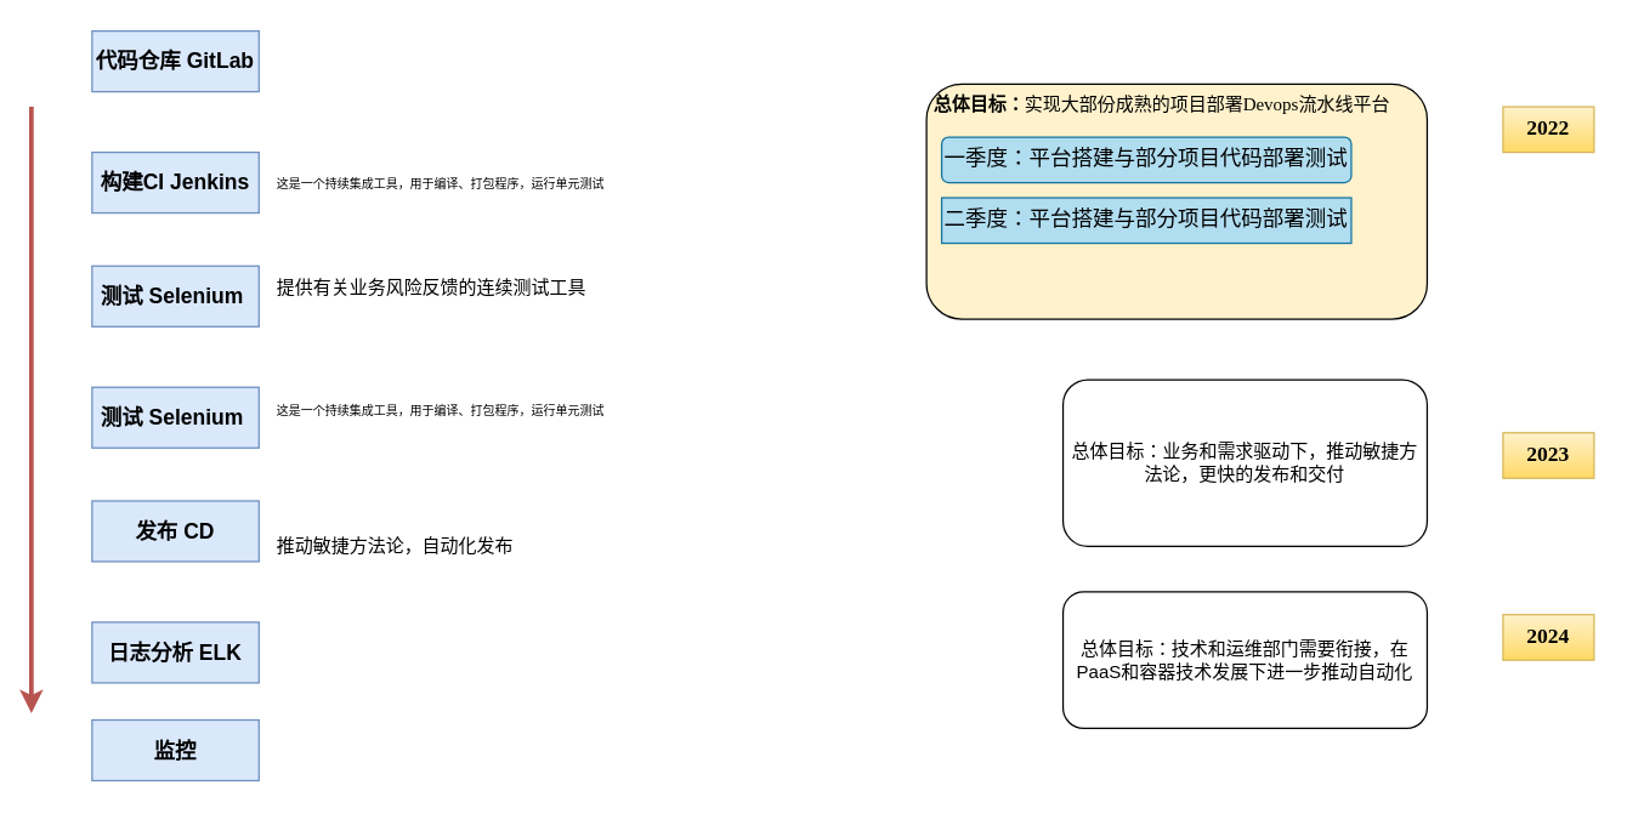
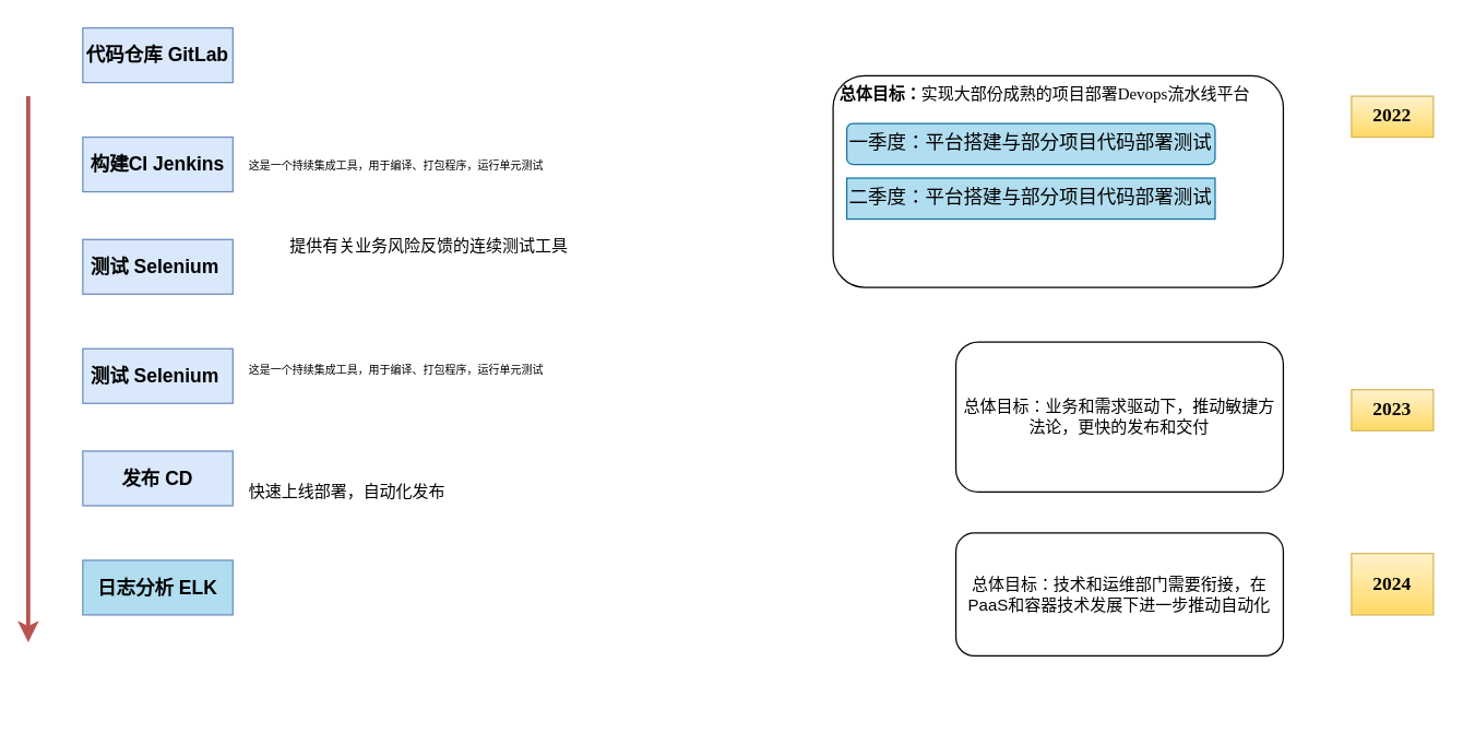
- <mxCell id="14" value="&lt;b&gt;&amp;nbsp;总体目标：&lt;/b&gt;实现大部份成熟的项目部署Devops流水线平台" style="rounded=1;whiteSpace=wrap;html=1;fontFamily=Verdana;fontSize=12;align=left;horizontal=1;verticalAlign=top;fillColor=#fff2cc;" vertex="1" parent="1"><mxGeometry x="610" y="55" width="330" height="155" as="geometry" /></mxCell>
+ <mxCell id="14" value="&lt;b&gt;&amp;nbsp;总体目标：&lt;/b&gt;实现大部份成熟的项目部署Devops流水线平台" style="rounded=1;whiteSpace=wrap;html=1;fontFamily=Verdana;fontSize=12;align=left;horizontal=1;verticalAlign=top;" vertex="1" parent="1"><mxGeometry x="610" y="55" width="330" height="155" as="geometry" /></mxCell>
- <mxCell id="7" value="&lt;span style=&quot;font-family: &amp;#34;verdana&amp;#34; , &amp;#34;arial&amp;#34; , &amp;#34;helvetica&amp;#34; , sans-serif ; text-indent: 5px ; background-color: rgb(255 , 255 , 255)&quot;&gt;&lt;font style=&quot;font-size: 12px&quot;&gt;提供有关业务风险反馈的连续测试工具&lt;/font&gt;&lt;/span&gt;" style="text;html=1;strokeColor=none;fillColor=none;align=left;verticalAlign=middle;whiteSpace=wrap;rounded=0;" vertex="1" parent="1"><mxGeometry x="180" y="175" width="220" height="30" as="geometry" /></mxCell>
+ <mxCell id="7" value="&lt;span style=&quot;font-family: &amp;#34;verdana&amp;#34; , &amp;#34;arial&amp;#34; , &amp;#34;helvetica&amp;#34; , sans-serif ; text-indent: 5px ; background-color: rgb(255 , 255 , 255)&quot;&gt;&lt;font style=&quot;font-size: 12px&quot;&gt;提供有关业务风险反馈的连续测试工具&lt;/font&gt;&lt;/span&gt;" style="text;html=1;strokeColor=none;fillColor=none;align=left;verticalAlign=middle;whiteSpace=wrap;rounded=0;" vertex="1" parent="1"><mxGeometry x="210" y="165" width="220" height="30" as="geometry" /></mxCell>
- <mxCell id="11" value="&lt;span style=&quot;font-family: &amp;#34;verdana&amp;#34; , &amp;#34;arial&amp;#34; , &amp;#34;helvetica&amp;#34; , sans-serif ; text-indent: 5px ; background-color: rgb(255 , 255 , 255)&quot;&gt;&lt;font style=&quot;font-size: 12px&quot;&gt;推动敏捷方法论，自动化发布&lt;/font&gt;&lt;/span&gt;" style="text;html=1;strokeColor=none;fillColor=none;align=left;verticalAlign=middle;whiteSpace=wrap;rounded=0;" vertex="1" parent="1"><mxGeometry x="180" y="345" width="220" height="30" as="geometry" /></mxCell>
+ <mxCell id="11" value="&lt;span style=&quot;font-family: &amp;#34;verdana&amp;#34; , &amp;#34;arial&amp;#34; , &amp;#34;helvetica&amp;#34; , sans-serif ; text-indent: 5px ; background-color: rgb(255 , 255 , 255)&quot;&gt;&lt;font style=&quot;font-size: 12px&quot;&gt;快速上线部署，自动化发布&lt;/font&gt;&lt;/span&gt;" style="text;html=1;strokeColor=none;fillColor=none;align=left;verticalAlign=middle;whiteSpace=wrap;rounded=0;" vertex="1" parent="1"><mxGeometry x="180" y="345" width="220" height="30" as="geometry" /></mxCell>
- <mxCell id="19" value="&lt;font style=&quot;font-size: 14px&quot;&gt;&lt;b&gt;2024&lt;/b&gt;&lt;/font&gt;" style="text;html=1;strokeColor=#d6b656;fillColor=#fff2cc;align=center;verticalAlign=middle;whiteSpace=wrap;rounded=0;fontFamily=Verdana;fontSize=12;gradientColor=#ffd966;" vertex="1" parent="1"><mxGeometry x="990" y="405" width="60" height="30" as="geometry" /></mxCell>
+ <mxCell id="19" value="&lt;font style=&quot;font-size: 14px&quot;&gt;&lt;b&gt;2024&lt;/b&gt;&lt;/font&gt;" style="text;html=1;strokeColor=#d6b656;fillColor=#fff2cc;align=center;verticalAlign=middle;whiteSpace=wrap;rounded=0;fontFamily=Verdana;fontSize=12;gradientColor=#ffd966;" vertex="1" parent="1"><mxGeometry x="990" y="405" width="60" height="45" as="geometry" /></mxCell>
- <mxCell id="12" value="&lt;span style=&quot;font-size: 14px&quot;&gt;&lt;b&gt;日志分析 ELK&lt;/b&gt;&lt;/span&gt;" style="rounded=0;whiteSpace=wrap;html=1;fillColor=#dae8fc;strokeColor=#6c8ebf;" vertex="1" parent="1"><mxGeometry x="60" y="410" width="110" height="40" as="geometry" /></mxCell>
+ <mxCell id="12" value="&lt;span style=&quot;font-size: 14px&quot;&gt;&lt;b&gt;日志分析 ELK&lt;/b&gt;&lt;/span&gt;" style="rounded=0;whiteSpace=wrap;html=1;fillColor=#b1ddf0;strokeColor=#6c8ebf;" vertex="1" parent="1"><mxGeometry x="60" y="410" width="110" height="40" as="geometry" /></mxCell>
- <mxCell id="13" value="&lt;span style=&quot;font-size: 14px&quot;&gt;&lt;b&gt;监控&lt;/b&gt;&lt;/span&gt;" style="rounded=0;whiteSpace=wrap;html=1;fillColor=#dae8fc;strokeColor=#6c8ebf;" vertex="1" parent="1"><mxGeometry x="60" y="474.5" width="110" height="40" as="geometry" /></mxCell>
